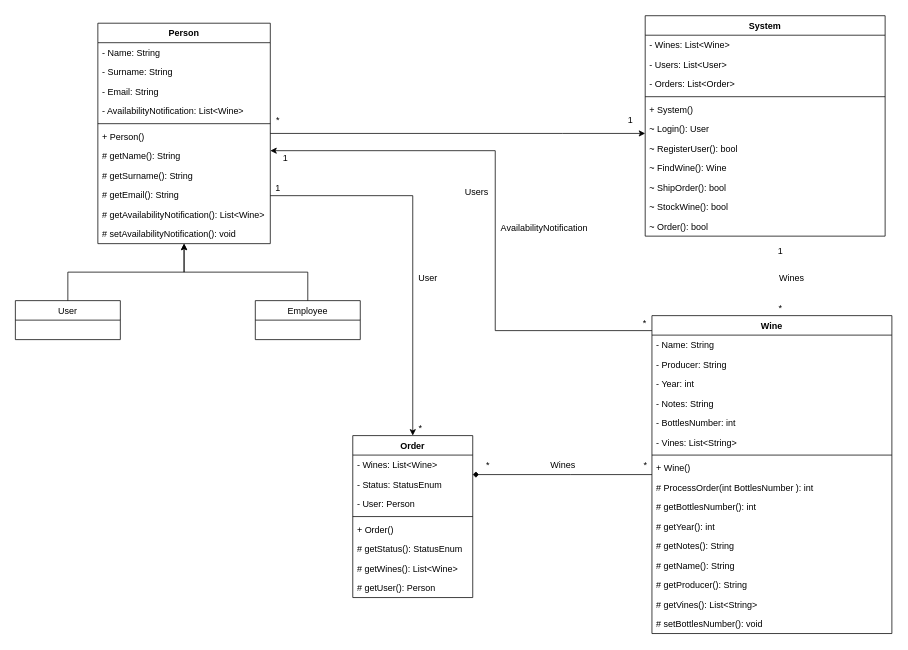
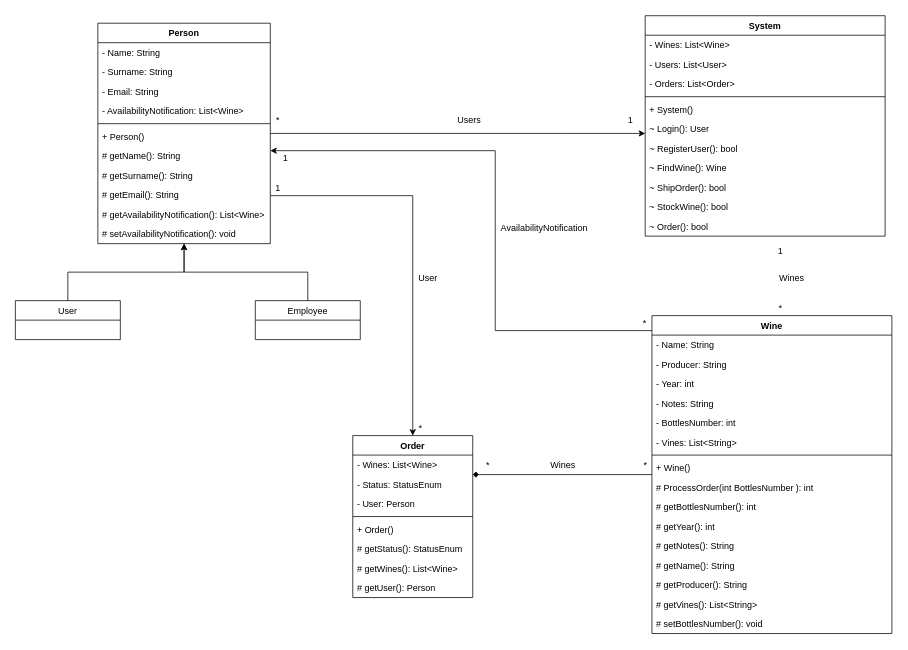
- <mxCell id="62" value="Users" style="text;html=1;align=center;verticalAlign=middle;resizable=0;points=[];autosize=1;" vertex="1" parent="1"><mxGeometry x="609.5" y="245" width="50" height="20" as="geometry" /></mxCell>
+ <mxCell id="62" value="Users" style="text;html=1;align=center;verticalAlign=middle;resizable=0;points=[];autosize=1;" vertex="1" parent="1"><mxGeometry x="599.5" y="150" width="50" height="20" as="geometry" /></mxCell>
